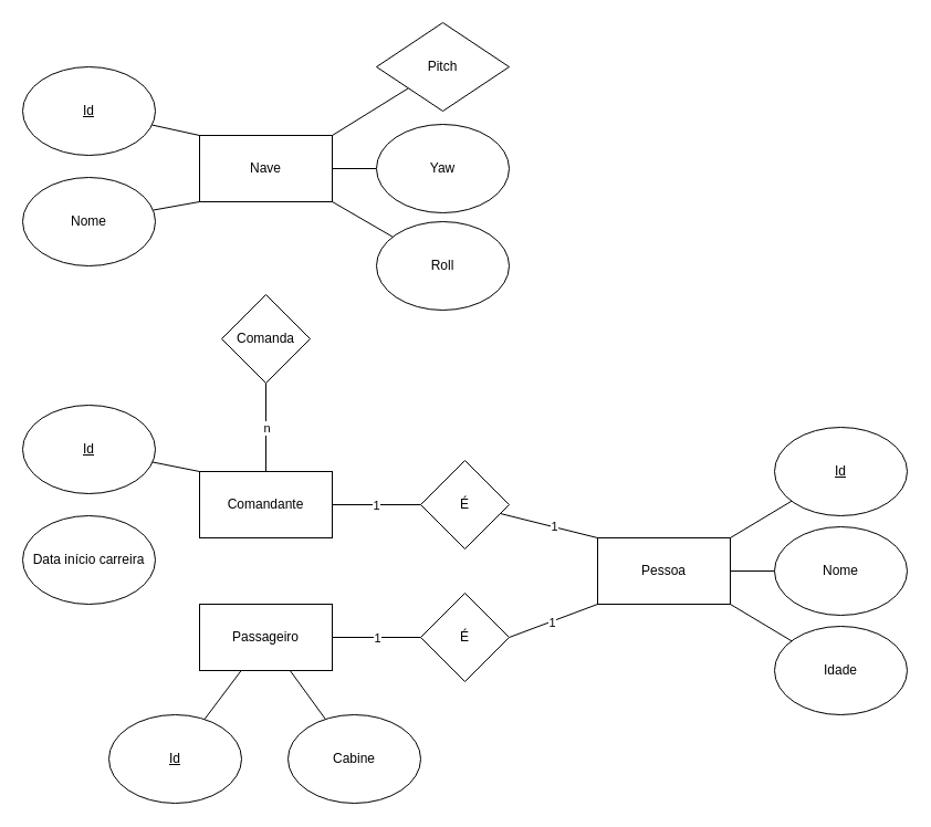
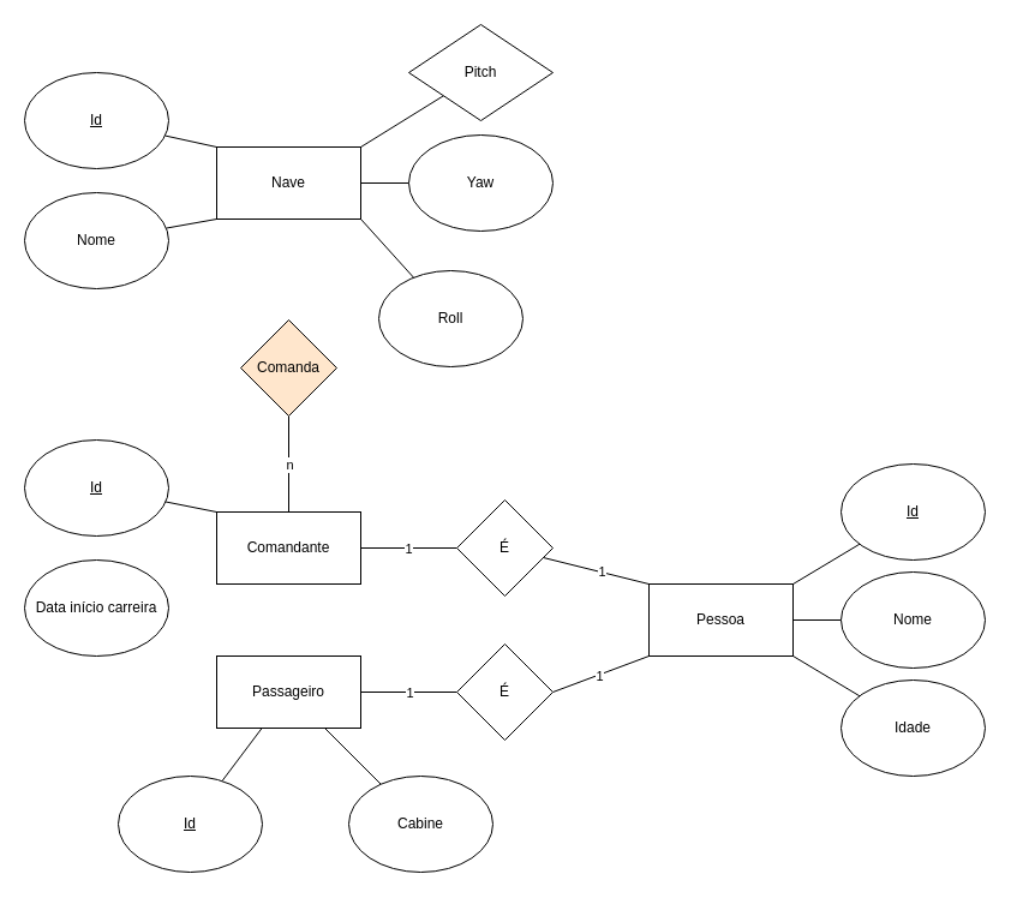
- <mxCell id="17" value="Roll" style="ellipse;whiteSpace=wrap;html=1;" vertex="1" parent="1"><mxGeometry x="340" y="200" width="120" height="80" as="geometry" /></mxCell>
+ <mxCell id="17" value="Roll" style="ellipse;whiteSpace=wrap;html=1;" vertex="1" parent="1"><mxGeometry x="315" y="225" width="120" height="80" as="geometry" /></mxCell>
- <mxCell id="29" value="Comanda" style="rhombus;whiteSpace=wrap;html=1;" vertex="1" parent="1"><mxGeometry x="200" y="266" width="80" height="80" as="geometry" /></mxCell>
+ <mxCell id="29" value="Comanda" style="rhombus;whiteSpace=wrap;html=1;fillColor=#ffe6cc;" vertex="1" parent="1"><mxGeometry x="200" y="266" width="80" height="80" as="geometry" /></mxCell>
- <mxCell id="36" value="Cabine" style="ellipse;whiteSpace=wrap;html=1;" vertex="1" parent="1"><mxGeometry x="260" y="646" width="120" height="80" as="geometry" /></mxCell>
+ <mxCell id="36" value="Cabine" style="ellipse;whiteSpace=wrap;html=1;" vertex="1" parent="1"><mxGeometry x="290" y="646" width="120" height="80" as="geometry" /></mxCell>
